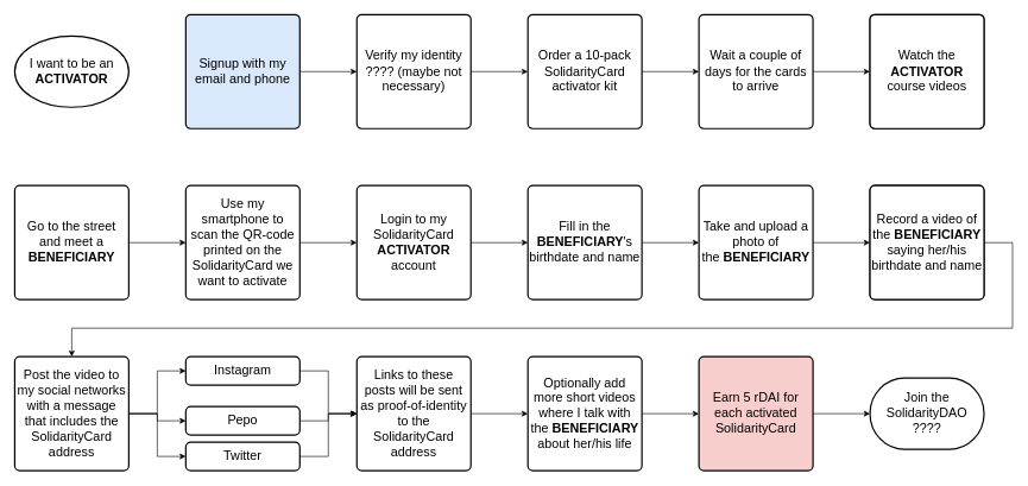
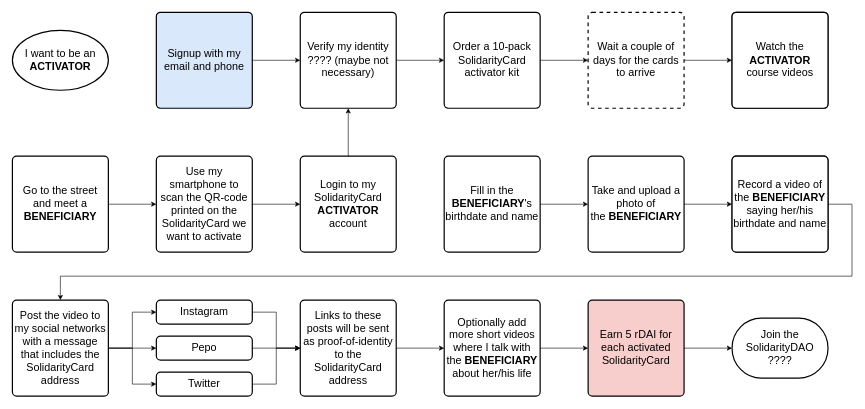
- <mxCell id="9" value="Wait a couple of days for the cards to arrive" style="rounded=1;whiteSpace=wrap;html=1;absoluteArcSize=1;arcSize=14;strokeWidth=2;shadow=0;fontFamily=Helvetica;fontSize=18;" parent="1" vertex="1"><mxGeometry x="980" y="20" width="160" height="160" as="geometry" /></mxCell>
+ <mxCell id="9" value="Wait a couple of days for the cards to arrive" style="rounded=1;whiteSpace=wrap;html=1;absoluteArcSize=1;arcSize=14;strokeWidth=2;shadow=0;fontFamily=Helvetica;fontSize=18;dashed=1;" parent="1" vertex="1"><mxGeometry x="980" y="20" width="160" height="160" as="geometry" /></mxCell>
- <mxCell id="16" value="" style="edgeStyle=orthogonalEdgeStyle;rounded=0;orthogonalLoop=1;jettySize=auto;html=1;fontFamily=Helvetica;fontSize=18;" parent="1" source="17" target="19" edge="1"><mxGeometry relative="1" as="geometry" /></mxCell>
+ <mxCell id="16" value="" style="edgeStyle=orthogonalEdgeStyle;rounded=0;orthogonalLoop=1;jettySize=auto;html=1;fontFamily=Helvetica;fontSize=18;" parent="1" source="17" target="5" edge="1"><mxGeometry relative="1" as="geometry" /></mxCell>
- <mxCell id="38" value="&lt;p&gt;Pepo&lt;/p&gt;" style="rounded=1;whiteSpace=wrap;html=1;absoluteArcSize=1;arcSize=14;strokeWidth=2;shadow=0;fontFamily=Helvetica;fontSize=18;" parent="1" vertex="1"><mxGeometry x="260" y="570" width="160" height="40" as="geometry" /></mxCell>
+ <mxCell id="38" value="&lt;p&gt;Pepo&lt;/p&gt;" style="rounded=1;whiteSpace=wrap;html=1;absoluteArcSize=1;arcSize=14;strokeWidth=2;shadow=0;fontFamily=Helvetica;fontSize=18;" parent="1" vertex="1"><mxGeometry x="260" y="560" width="160" height="40" as="geometry" /></mxCell>
